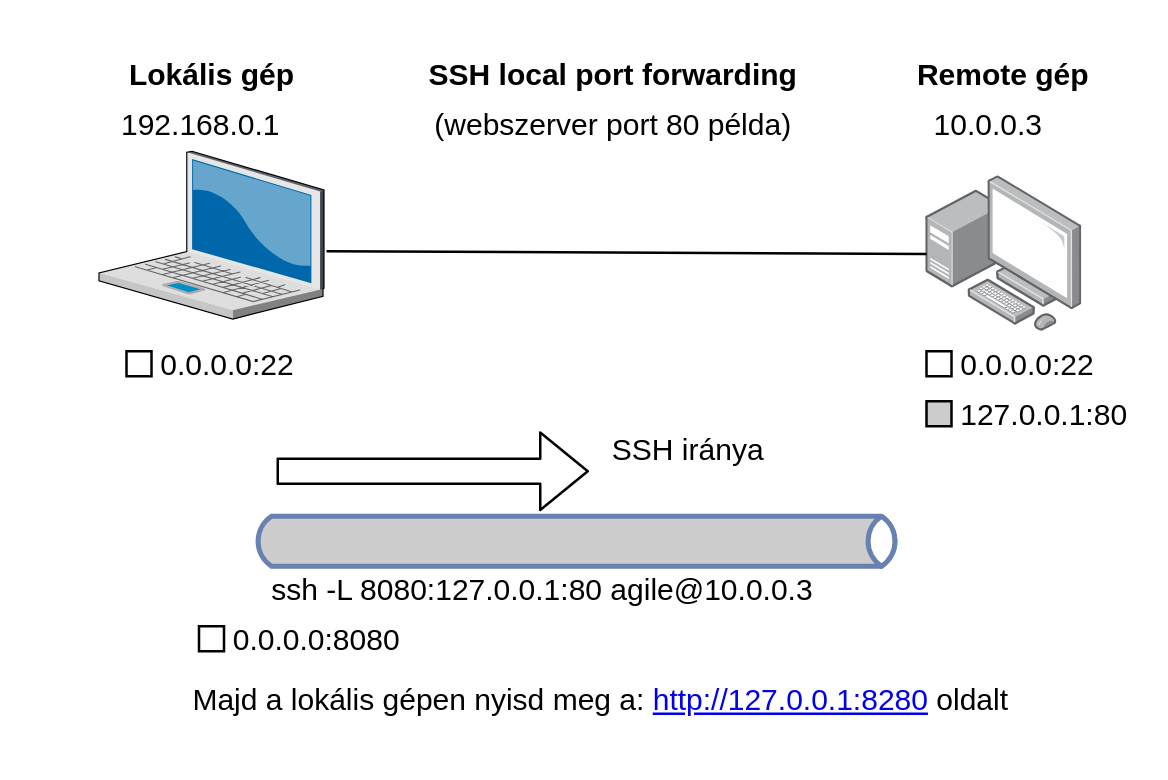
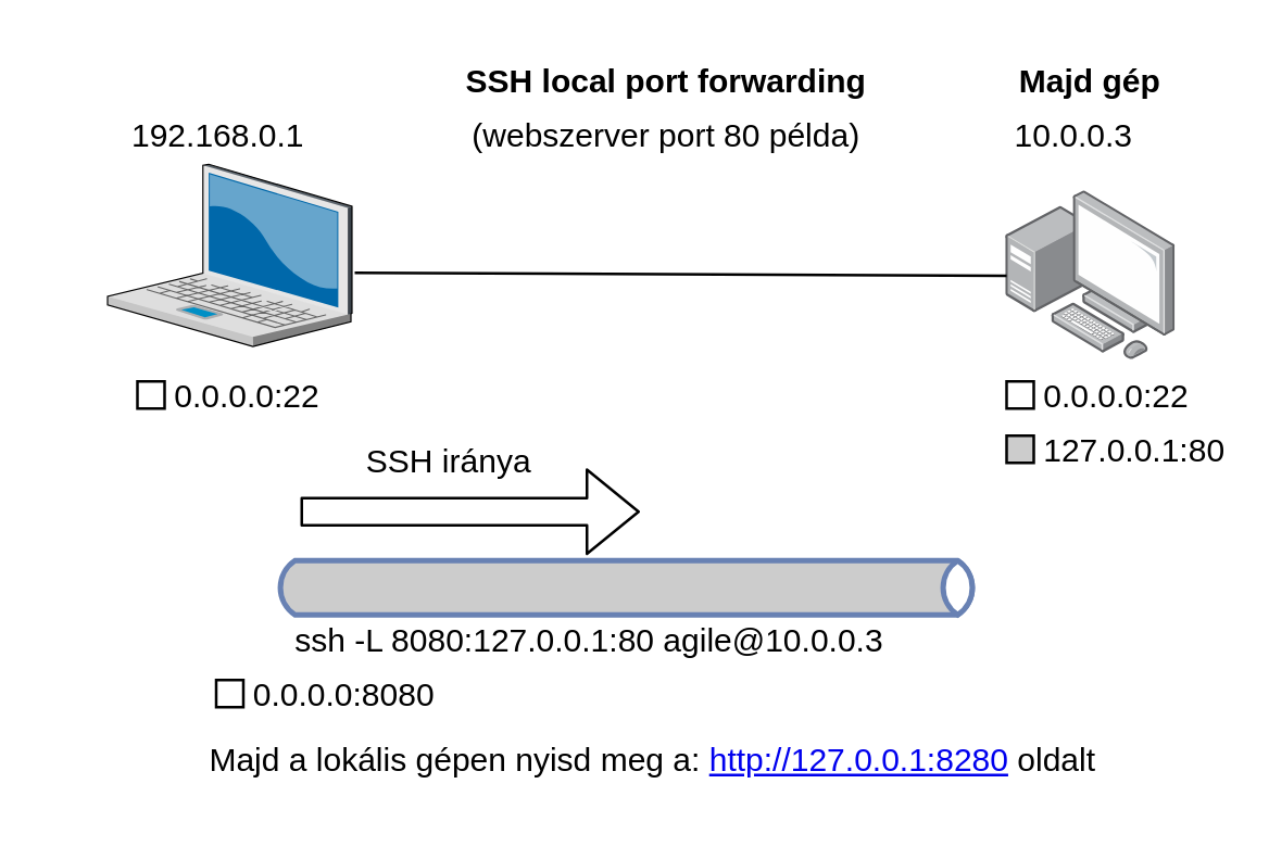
- <mxCell id="16" value="Lokális gép" style="text;html=1;strokeColor=none;fillColor=none;align=center;verticalAlign=middle;whiteSpace=wrap;rounded=0;fontStyle=1" parent="1" vertex="1"><mxGeometry x="49.5" y="20" width="69" height="20" as="geometry" /></mxCell>
- <mxCell id="17" value="Remote gép" style="text;html=1;strokeColor=none;fillColor=none;align=center;verticalAlign=middle;whiteSpace=wrap;rounded=0;fontStyle=1" parent="1" vertex="1"><mxGeometry x="361.2" y="20" width="80" height="20" as="geometry" /></mxCell>
+ <mxCell id="17" value="Majd gép" style="text;html=1;strokeColor=none;fillColor=none;align=center;verticalAlign=middle;whiteSpace=wrap;rounded=0;fontStyle=1" parent="1" vertex="1"><mxGeometry x="361.2" y="20" width="80" height="20" as="geometry" /></mxCell>
- <mxCell id="11" value="SSH iránya" style="text;html=1;strokeColor=none;fillColor=none;align=center;verticalAlign=middle;whiteSpace=wrap;rounded=0;" parent="1" vertex="1"><mxGeometry x="240" y="170" width="70" height="20" as="geometry" /></mxCell>
+ <mxCell id="11" value="SSH iránya" style="text;html=1;strokeColor=none;fillColor=none;align=center;verticalAlign=middle;whiteSpace=wrap;rounded=0;" parent="1" vertex="1"><mxGeometry x="130" y="160" width="70" height="20" as="geometry" /></mxCell>
